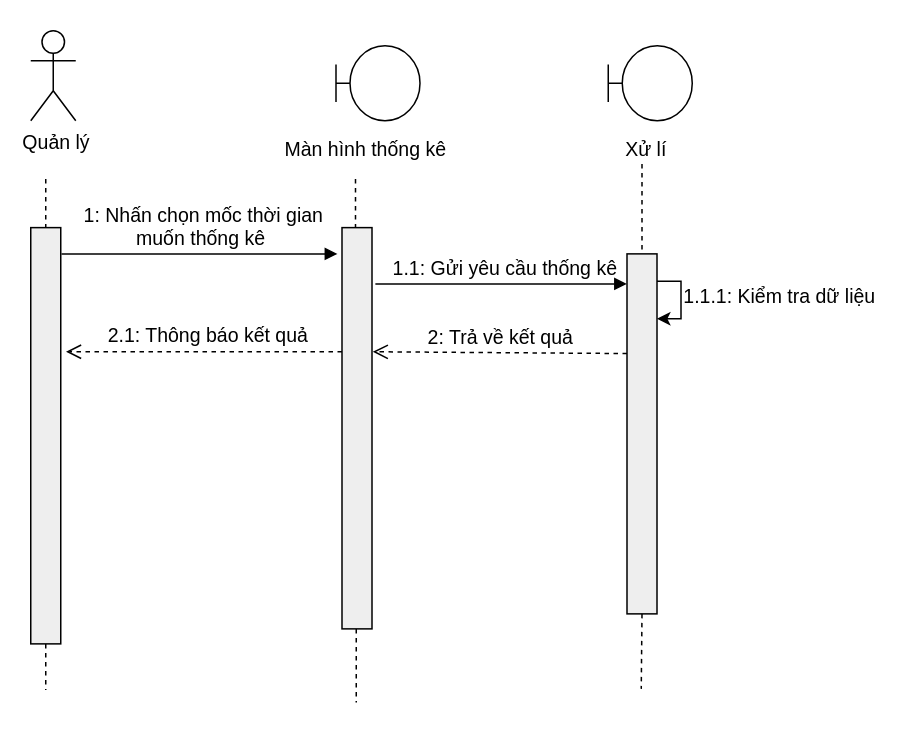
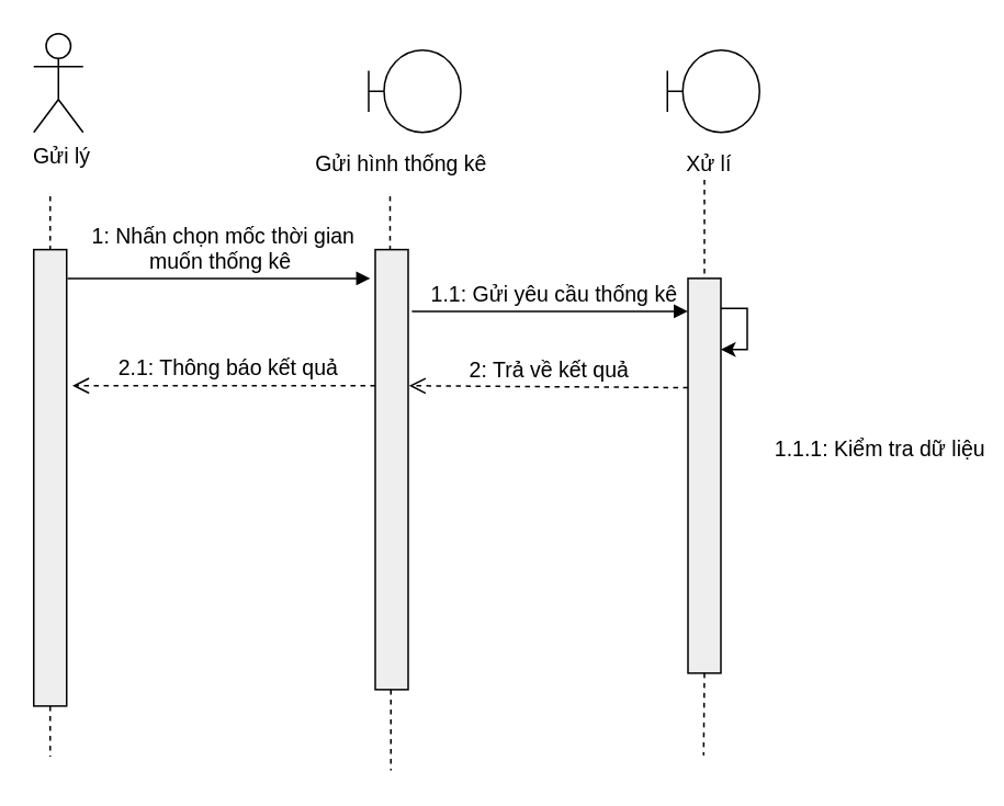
- <mxCell id="6" value="&amp;nbsp;Quản lý" style="shape=umlActor;verticalLabelPosition=bottom;verticalAlign=top;html=1;outlineConnect=0;fontSize=13;" parent="1" vertex="1"><mxGeometry x="20" y="20" width="30" height="60" as="geometry" /></mxCell>
+ <mxCell id="6" value="&amp;nbsp;Gửi lý" style="shape=umlActor;verticalLabelPosition=bottom;verticalAlign=top;html=1;outlineConnect=0;fontSize=13;" parent="1" vertex="1"><mxGeometry x="20" y="20" width="30" height="60" as="geometry" /></mxCell>
- <mxCell id="4" value="Màn hình thống kê" style="text;html=1;align=center;verticalAlign=middle;resizable=0;points=[];autosize=1;strokeColor=none;fillColor=none;fontSize=13;" parent="1" vertex="1"><mxGeometry x="184" y="88.75" width="118" height="20" as="geometry" /></mxCell>
+ <mxCell id="4" value="Gửi hình thống kê" style="text;html=1;align=center;verticalAlign=middle;resizable=0;points=[];autosize=1;strokeColor=none;fillColor=none;fontSize=13;" parent="1" vertex="1"><mxGeometry x="184" y="88.75" width="118" height="20" as="geometry" /></mxCell>
- <mxCell id="18" value="1.1.1: Kiểm tra dữ liệu" style="text;html=1;align=center;verticalAlign=middle;resizable=0;points=[];autosize=1;strokeColor=none;fillColor=none;fontSize=13;" parent="1" vertex="1"><mxGeometry x="450" y="187" width="138" height="20" as="geometry" /></mxCell>
+ <mxCell id="18" value="1.1.1: Kiểm tra dữ liệu" style="text;html=1;align=center;verticalAlign=middle;resizable=0;points=[];autosize=1;strokeColor=none;fillColor=none;fontSize=13;" parent="1" vertex="1"><mxGeometry x="465" y="262" width="138" height="20" as="geometry" /></mxCell>
